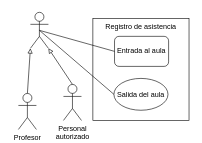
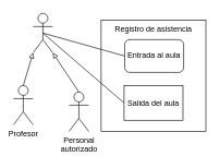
- <mxCell id="4" value="Salida del aula" style="ellipse;whiteSpace=wrap;html=1;labelBackgroundColor=none;strokeColor=#000000;fillColor=none;" vertex="1" parent="1"><mxGeometry x="189" y="130" width="90" height="53" as="geometry" /></mxCell>
+ <mxCell id="4" value="Salida del aula" style="whiteSpace=wrap;html=1;labelBackgroundColor=none;strokeColor=#000000;fillColor=none;rounded=0;" vertex="1" parent="1"><mxGeometry x="189" y="130" width="90" height="53" as="geometry" /></mxCell>
- <mxCell id="8" value="Profesor" style="shape=umlActor;verticalLabelPosition=bottom;verticalAlign=top;html=1;outlineConnect=0;labelBackgroundColor=none;strokeColor=#000000;fillColor=none;" vertex="1" parent="1"><mxGeometry x="30" y="155" width="30" height="60" as="geometry" /></mxCell>
+ <mxCell id="8" value="Profesor" style="shape=umlActor;verticalLabelPosition=bottom;verticalAlign=top;html=1;outlineConnect=0;labelBackgroundColor=none;strokeColor=#000000;fillColor=none;" vertex="1" parent="1"><mxGeometry x="20" y="130" width="30" height="60" as="geometry" /></mxCell>
